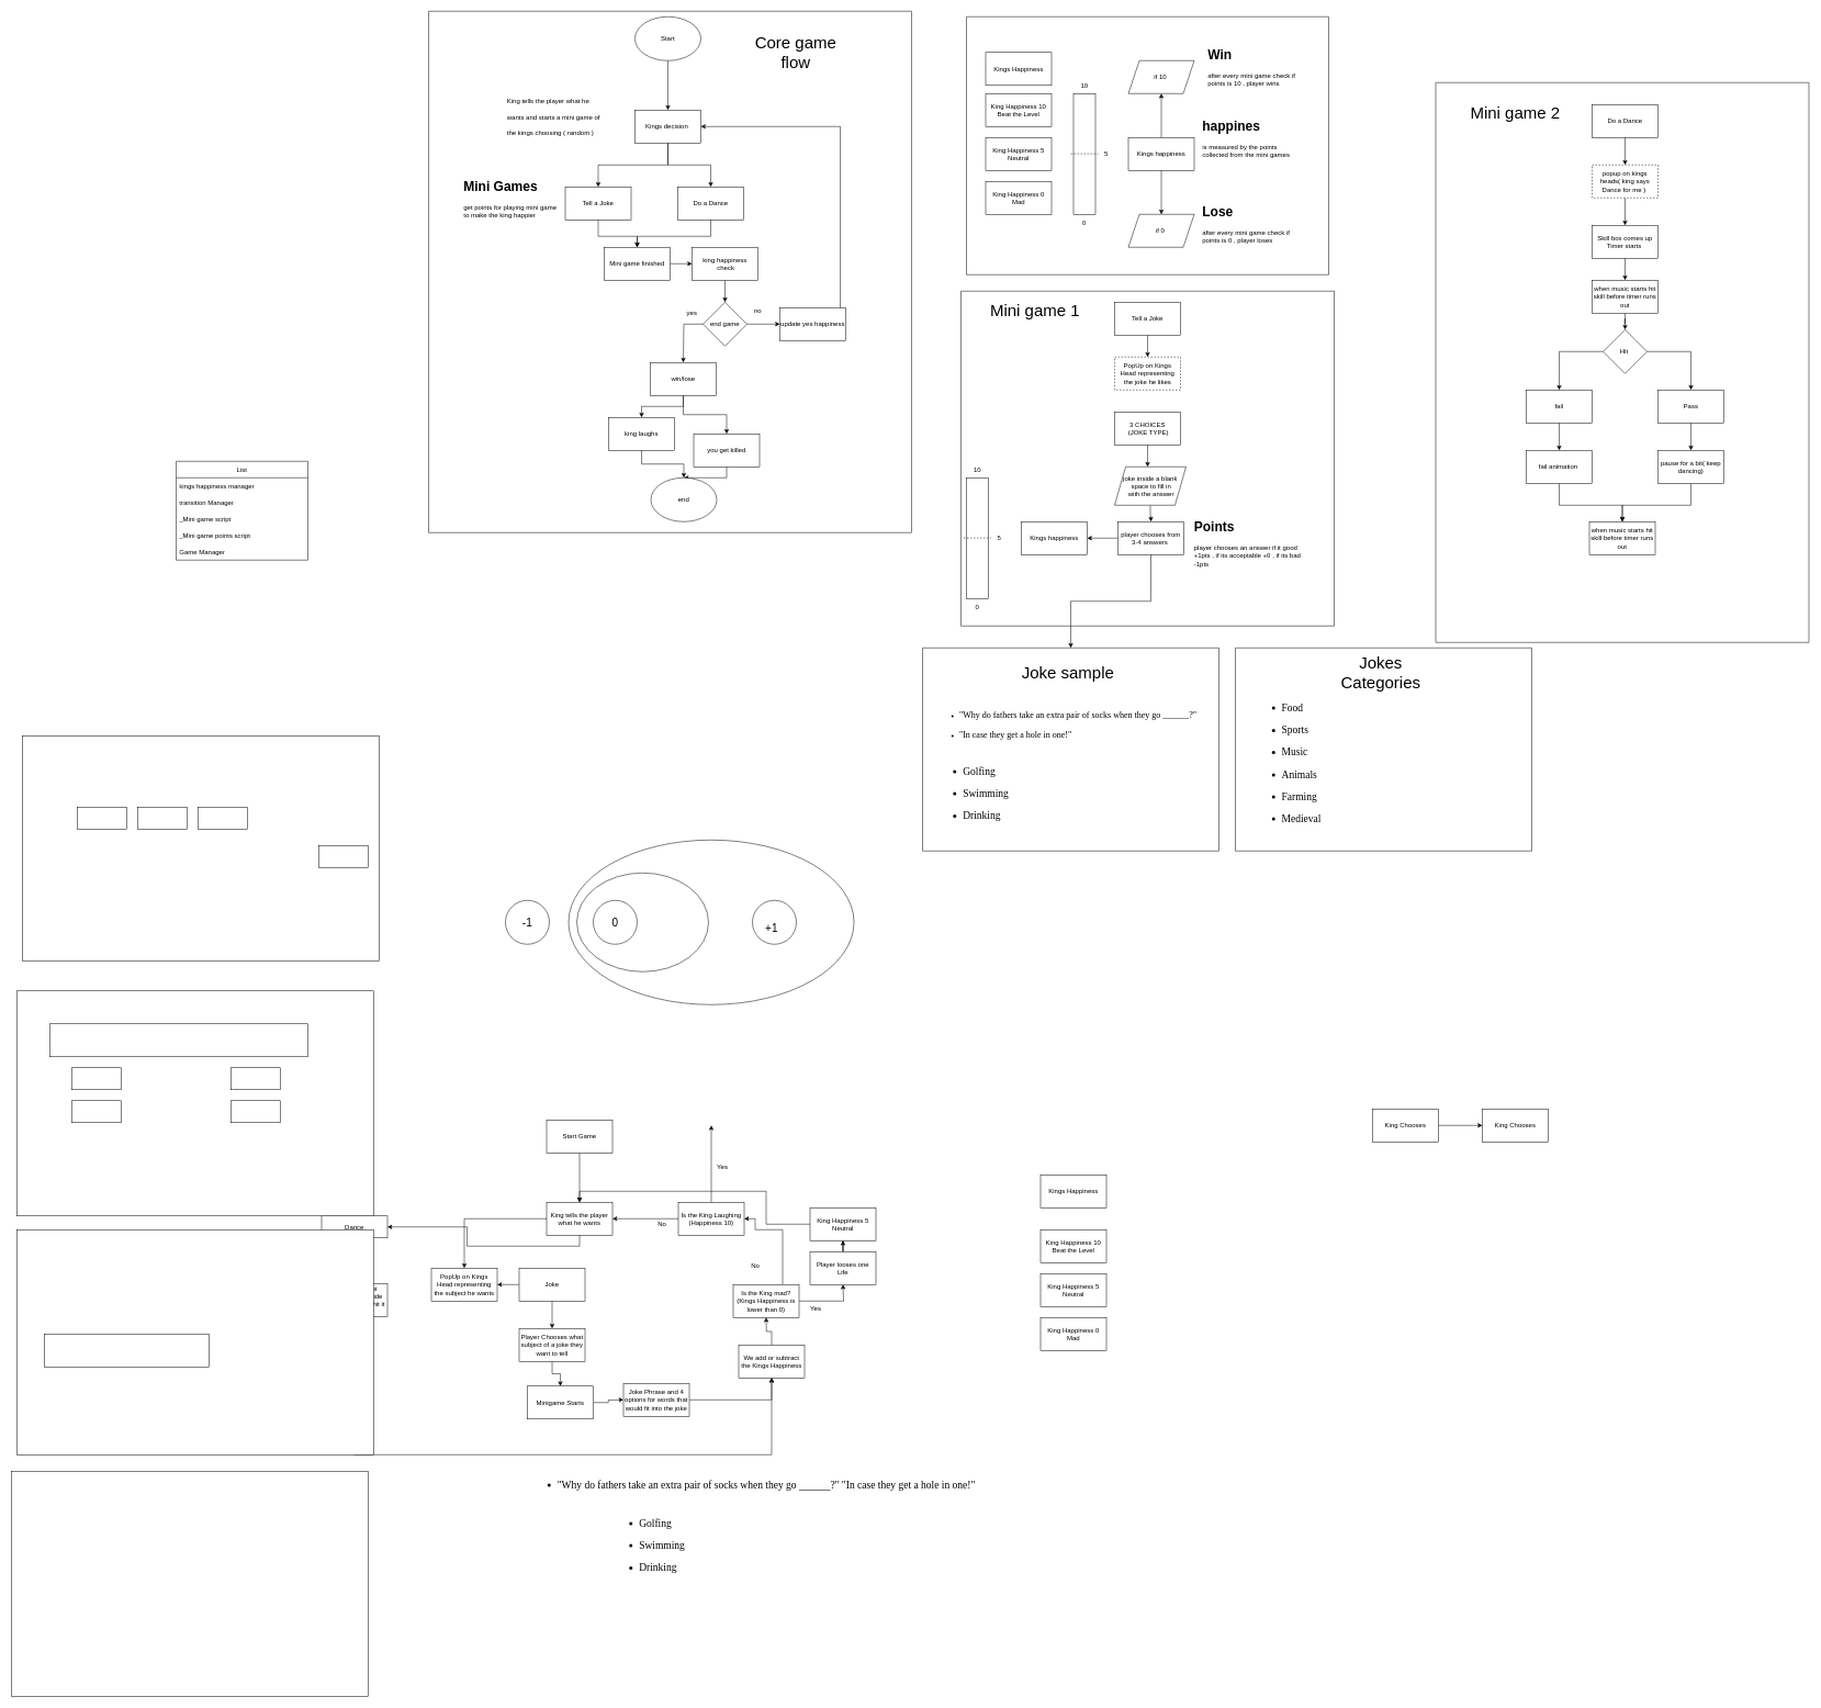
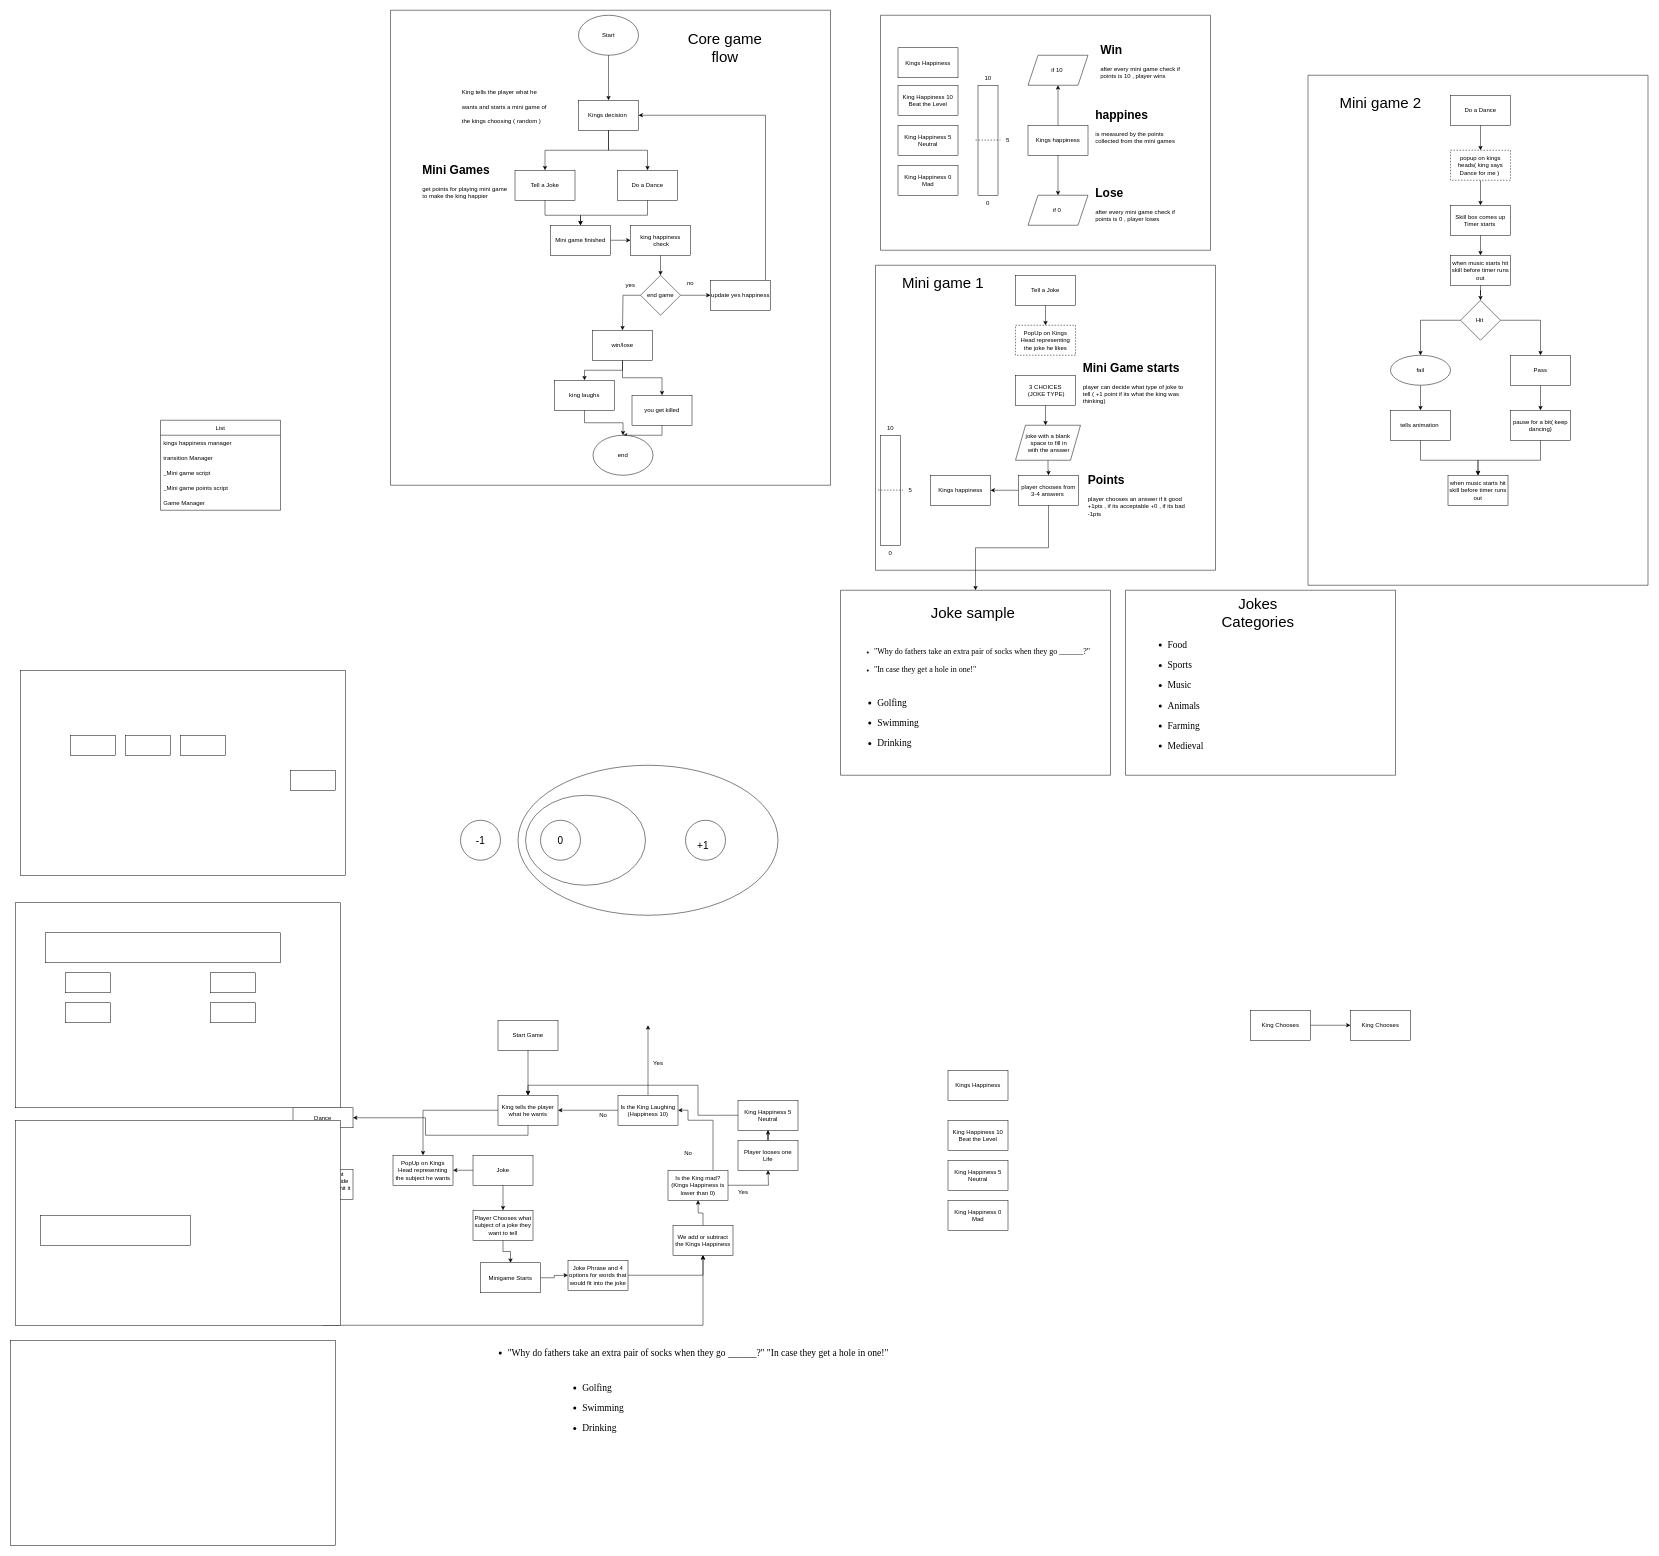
- <mxCell id="167" value="fail" style="whiteSpace=wrap;html=1;rounded=0;" vertex="1" parent="153"><mxGeometry x="165" y="560" width="120" height="60" as="geometry" /></mxCell>
+ <mxCell id="167" value="fail" style="ellipse;whiteSpace=wrap;html=1;" vertex="1" parent="153"><mxGeometry x="165" y="560" width="120" height="60" as="geometry" /></mxCell>
+ <mxCell id="57" value="&lt;h1&gt;Mini Game starts&lt;/h1&gt;&lt;div&gt;player can decide what type of joke to tell ( +1 point if its what the king was thinking)&lt;/div&gt;&lt;div&gt;&lt;br&gt;&lt;/div&gt;" style="text;html=1;strokeColor=none;fillColor=none;spacing=5;spacingTop=-20;whiteSpace=wrap;overflow=hidden;rounded=0;" parent="1" vertex="1"><mxGeometry x="2160" y="715" width="220" height="130" as="geometry" /></mxCell>
- <mxCell id="173" value="fail animation&amp;nbsp;" style="whiteSpace=wrap;html=1;rounded=0;" vertex="1" parent="153"><mxGeometry x="165" y="670" width="120" height="60" as="geometry" /></mxCell>
+ <mxCell id="173" value="tells animation&amp;nbsp;" style="whiteSpace=wrap;html=1;rounded=0;" vertex="1" parent="153"><mxGeometry x="165" y="670" width="120" height="60" as="geometry" /></mxCell>
- <mxCell id="59" value="joke inside a blank&lt;br&gt;&amp;nbsp;space to fill in&lt;br&gt;&amp;nbsp;with the answer" style="shape=parallelogram;perimeter=parallelogramPerimeter;whiteSpace=wrap;html=1;fixedSize=1;" parent="1" vertex="1"><mxGeometry x="2030" y="850" width="130" height="70" as="geometry" /></mxCell>
+ <mxCell id="59" value="joke with a blank&lt;br&gt;&amp;nbsp;space to fill in&lt;br&gt;&amp;nbsp;with the answer" style="shape=parallelogram;perimeter=parallelogramPerimeter;whiteSpace=wrap;html=1;fixedSize=1;" parent="1" vertex="1"><mxGeometry x="2030" y="850" width="130" height="70" as="geometry" /></mxCell>
